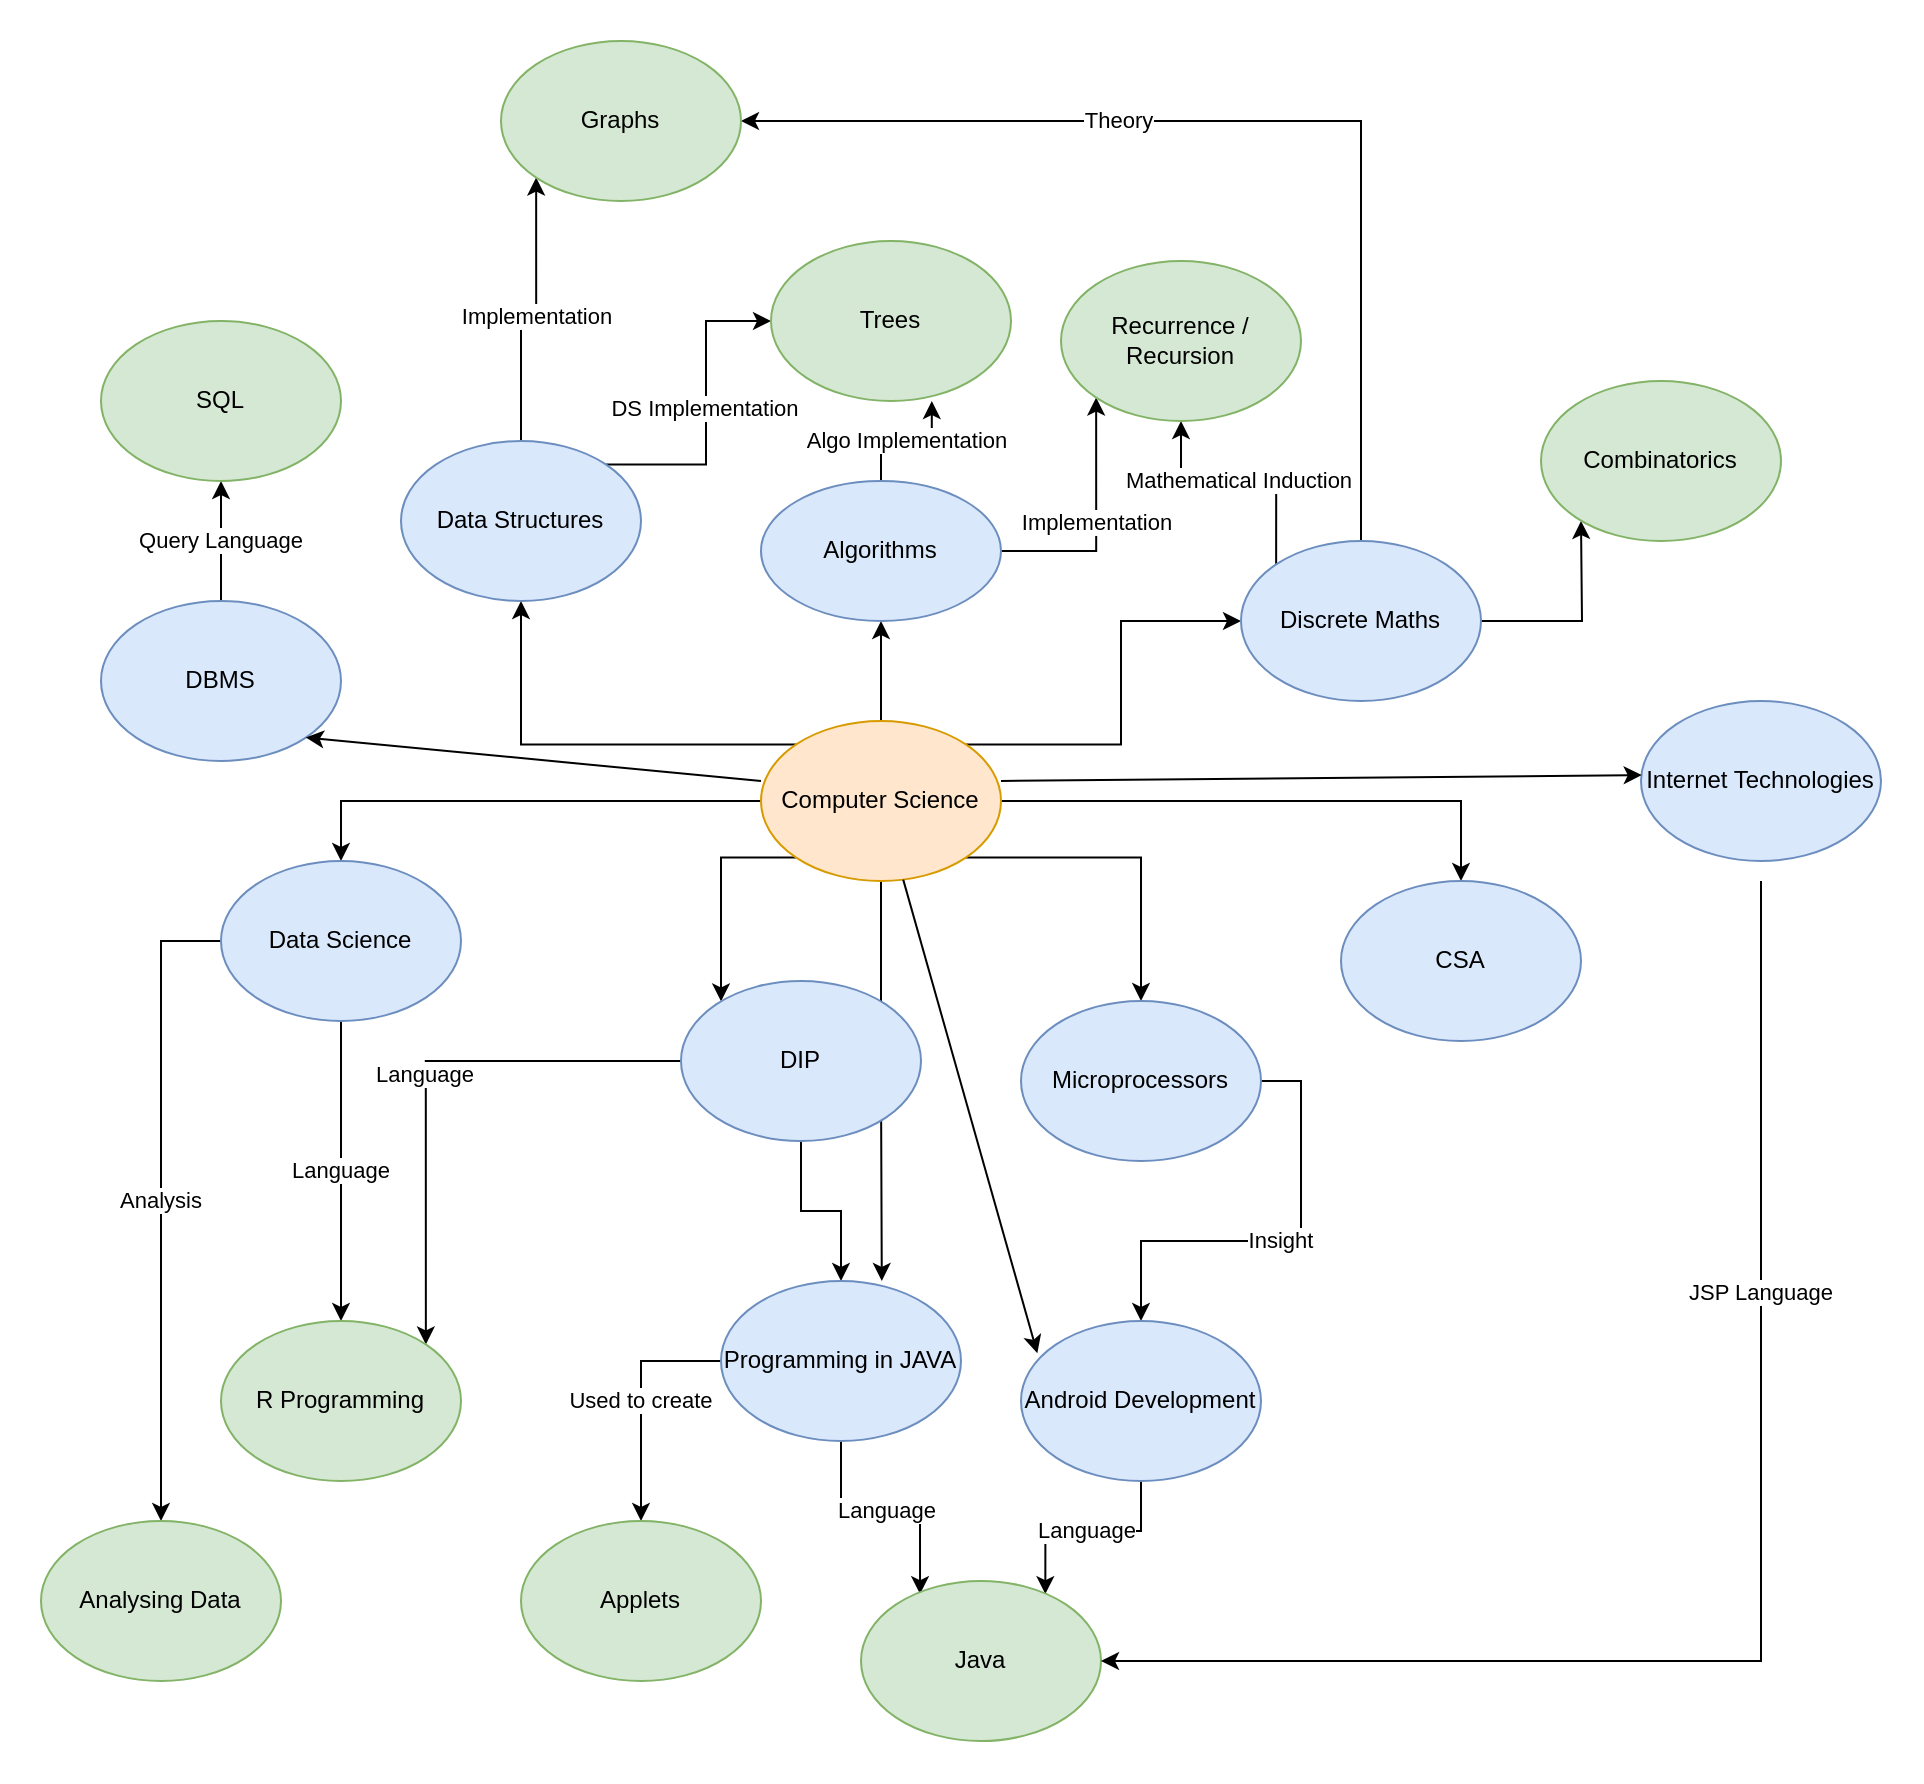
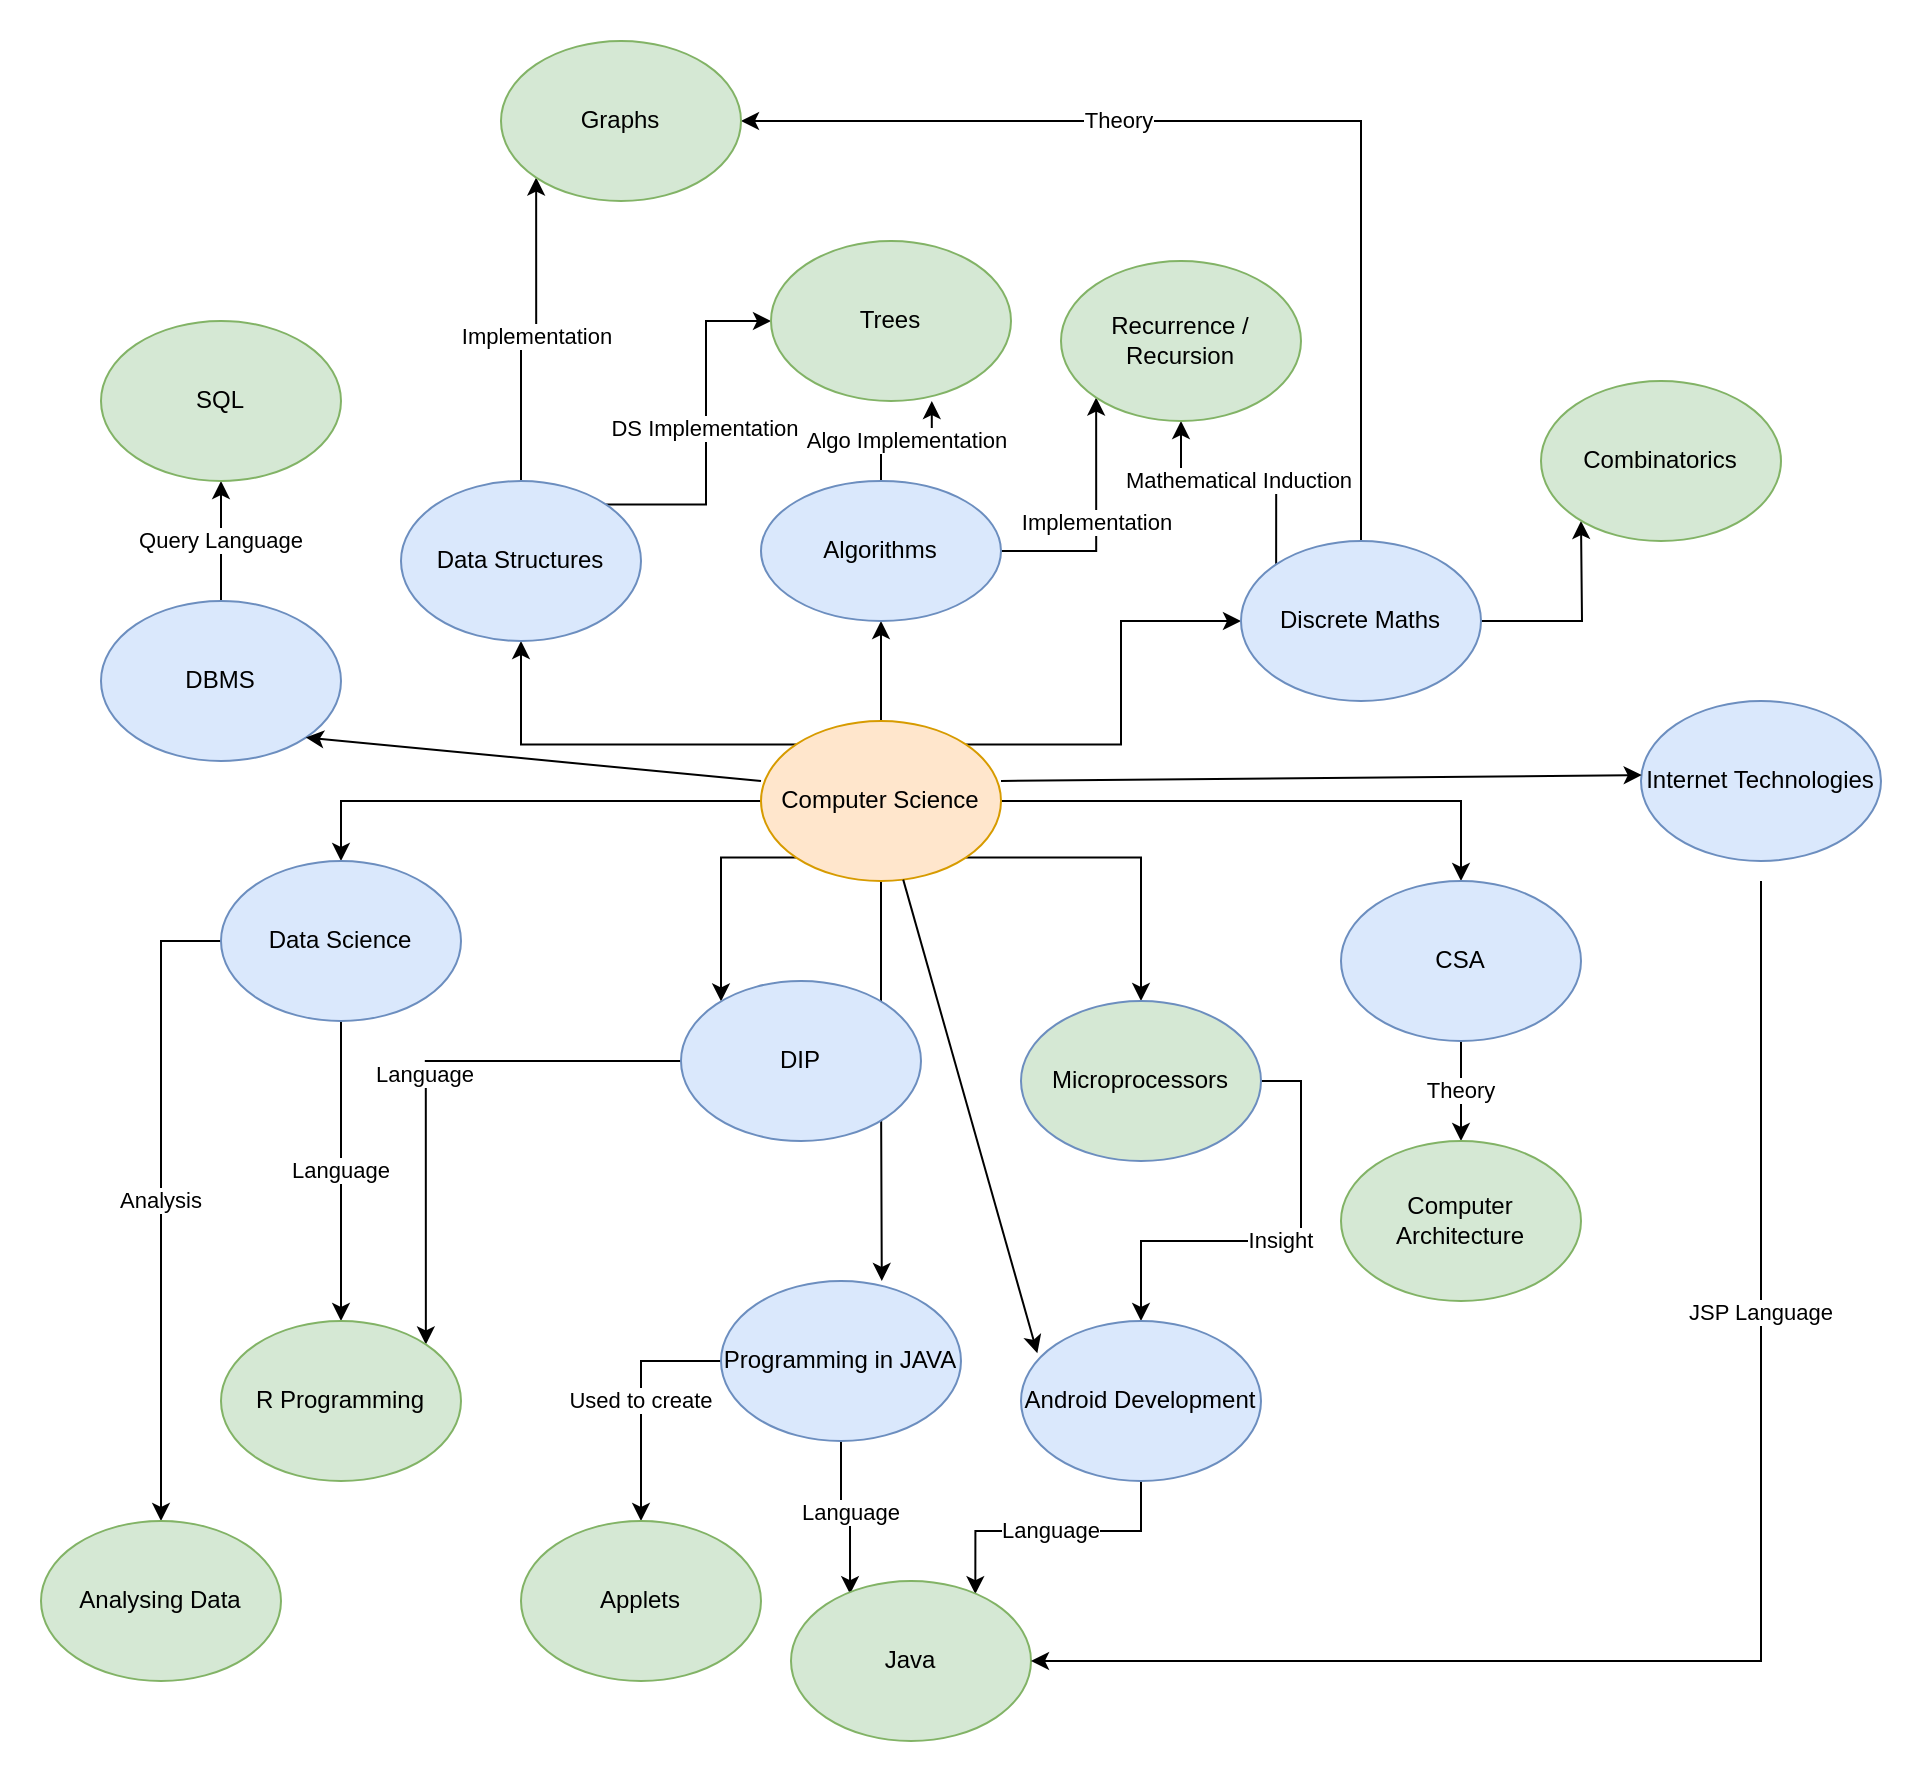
- <mxCell id="14" value="Data Structures" style="ellipse;whiteSpace=wrap;html=1;fillColor=#dae8fc;strokeColor=#6c8ebf;" vertex="1" parent="1"><mxGeometry x="200" y="220" width="120" height="80" as="geometry" /></mxCell>
+ <mxCell id="14" value="Data Structures" style="ellipse;whiteSpace=wrap;html=1;fillColor=#dae8fc;strokeColor=#6c8ebf;" vertex="1" parent="1"><mxGeometry x="200" y="240" width="120" height="80" as="geometry" /></mxCell>
- <mxCell id="26" value="Microprocessors" style="ellipse;whiteSpace=wrap;html=1;fillColor=#dae8fc;strokeColor=#6c8ebf;" vertex="1" parent="1"><mxGeometry x="510" y="500" width="120" height="80" as="geometry" /></mxCell>
+ <mxCell id="26" value="Microprocessors" style="ellipse;whiteSpace=wrap;html=1;fillColor=#d5e8d4;strokeColor=#6c8ebf;" vertex="1" parent="1"><mxGeometry x="510" y="500" width="120" height="80" as="geometry" /></mxCell>
+ <mxCell id="23" value="Theory" style="edgeStyle=orthogonalEdgeStyle;rounded=0;orthogonalLoop=1;jettySize=auto;html=1;exitX=0.5;exitY=1;exitDx=0;exitDy=0;entryX=0.5;entryY=0;entryDx=0;entryDy=0;" edge="1" parent="1" source="24" target="40"><mxGeometry relative="1" as="geometry" /></mxCell>
- <mxCell id="28" value="" style="edgeStyle=orthogonalEdgeStyle;rounded=0;orthogonalLoop=1;jettySize=auto;html=1;" edge="1" parent="1" source="29" target="36"><mxGeometry relative="1" as="geometry" /></mxCell>
+ <mxCell id="40" value="Computer Architecture" style="ellipse;whiteSpace=wrap;html=1;fillColor=#d5e8d4;strokeColor=#82b366;" vertex="1" parent="1"><mxGeometry x="670" y="570" width="120" height="80" as="geometry" /></mxCell>
- <mxCell id="44" value="Java" style="ellipse;whiteSpace=wrap;html=1;fillColor=#d5e8d4;strokeColor=#82b366;" vertex="1" parent="1"><mxGeometry x="430" y="790" width="120" height="80" as="geometry" /></mxCell>
+ <mxCell id="44" value="Java" style="ellipse;whiteSpace=wrap;html=1;fillColor=#d5e8d4;strokeColor=#82b366;" vertex="1" parent="1"><mxGeometry x="395" y="790" width="120" height="80" as="geometry" /></mxCell>
